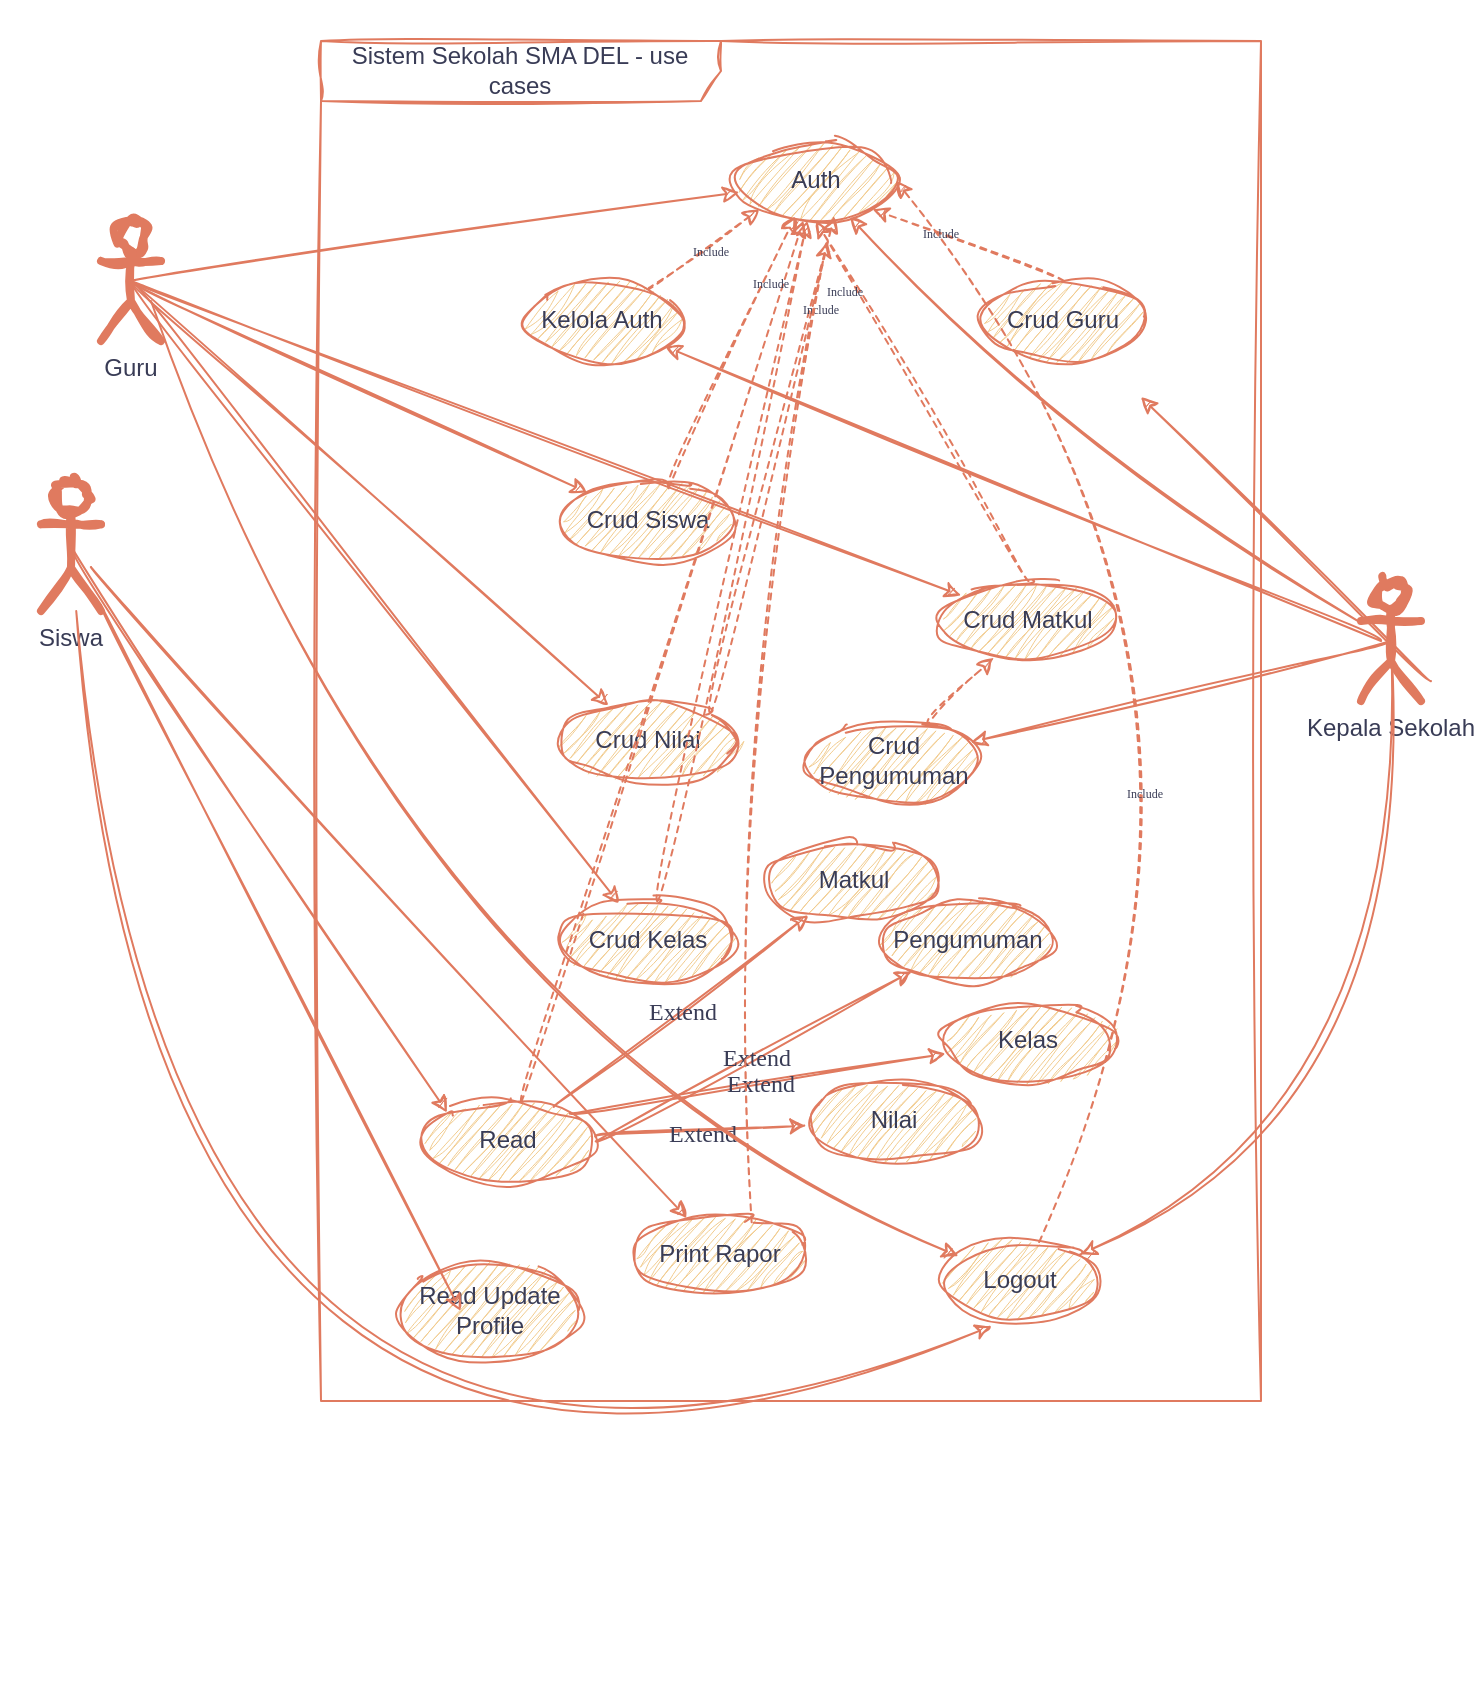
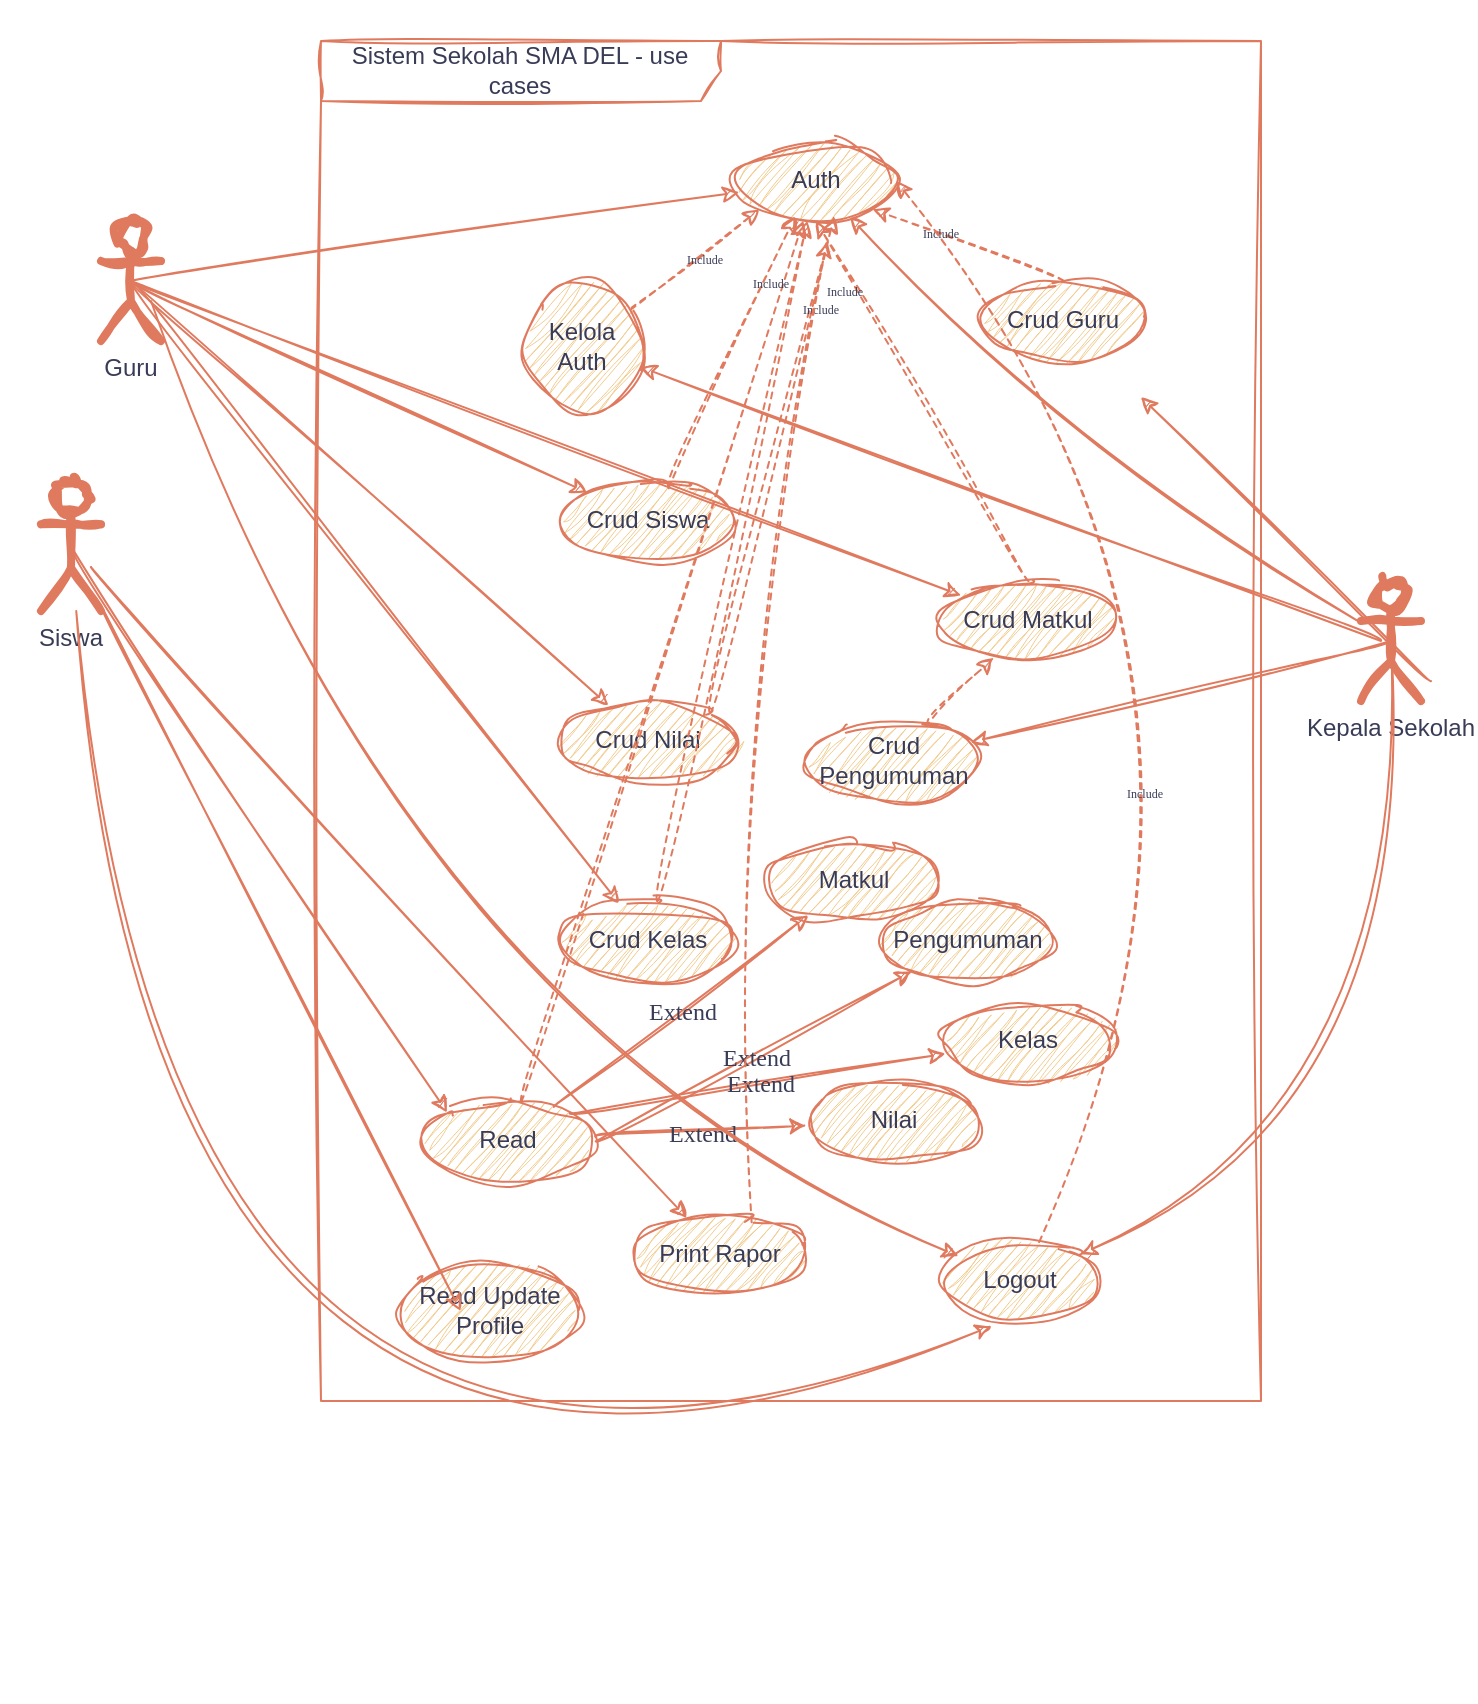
- <mxCell id="6" value="Kelola Auth" style="ellipse;whiteSpace=wrap;html=1;labelBackgroundColor=none;fillColor=#F2CC8F;strokeColor=#E07A5F;fontColor=#393C56;rounded=1;sketch=1;curveFitting=1;jiggle=2;" vertex="1" parent="1"><mxGeometry x="261.25" y="140" width="80" height="40" as="geometry" /></mxCell>
+ <mxCell id="6" value="Kelola Auth" style="ellipse;whiteSpace=wrap;html=1;labelBackgroundColor=none;fillColor=#F2CC8F;strokeColor=#E07A5F;fontColor=#393C56;rounded=1;sketch=1;curveFitting=1;jiggle=2;" vertex="1" parent="1"><mxGeometry x="261.25" y="140" width="60" height="65" as="geometry" /></mxCell>
